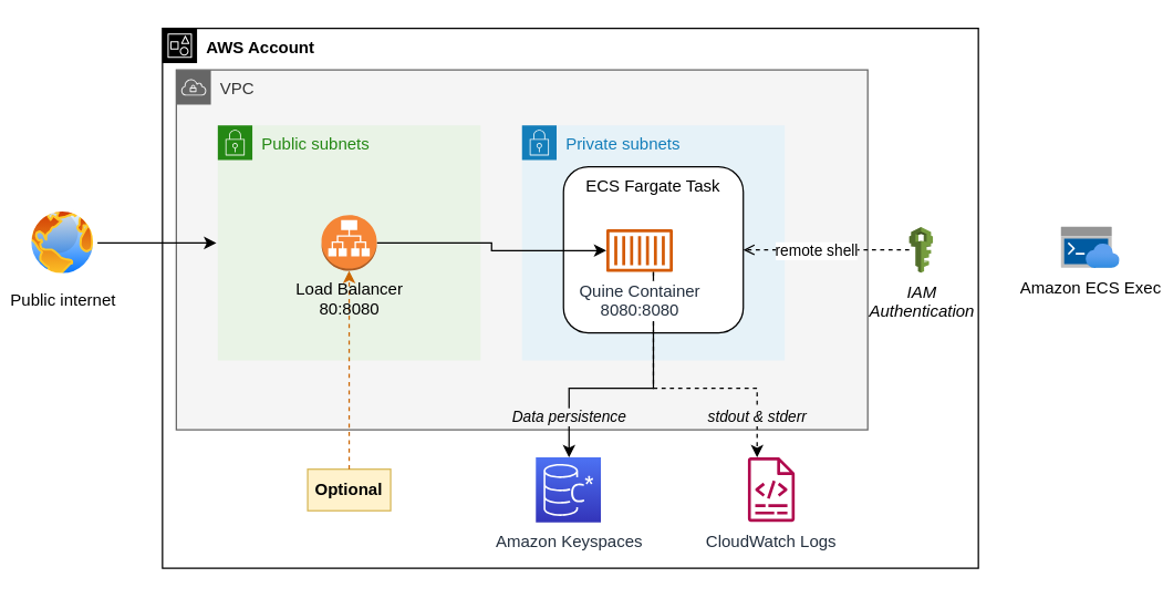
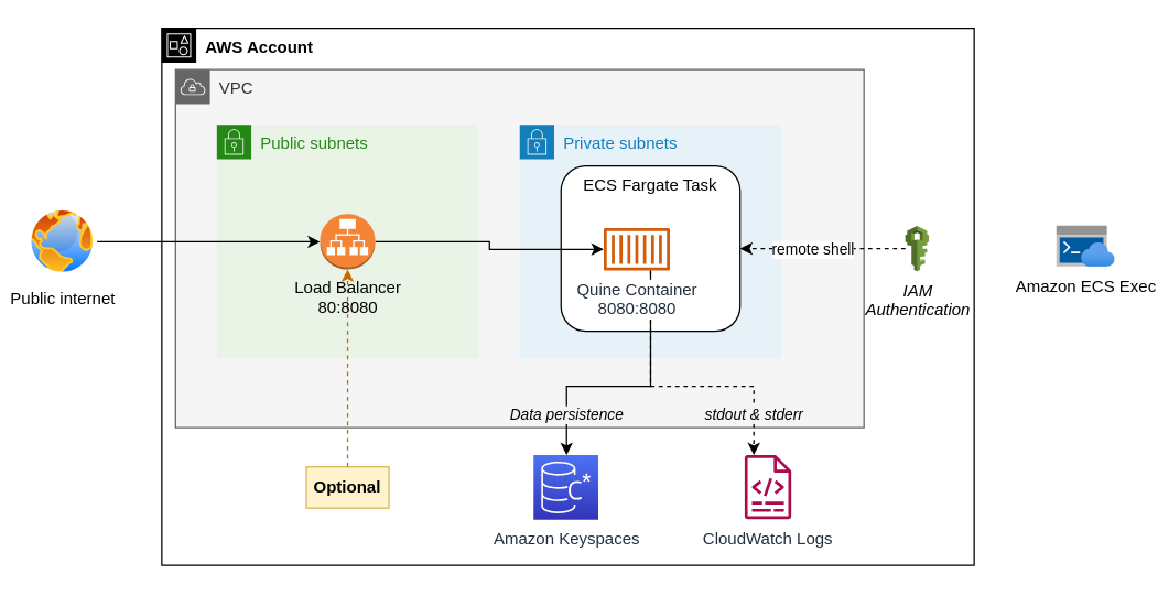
- <mxCell id="17" style="edgeStyle=orthogonalEdgeStyle;rounded=0;orthogonalLoop=1;jettySize=auto;html=1;" edge="1" parent="11" source="18" target="8"><mxGeometry relative="1" as="geometry" /></mxCell>
+ <mxCell id="17" style="edgeStyle=orthogonalEdgeStyle;rounded=0;orthogonalLoop=1;jettySize=auto;html=1;" edge="1" parent="11" source="18" target="20"><mxGeometry relative="1" as="geometry" /></mxCell>
- <mxCell id="21" value="" style="edgeStyle=orthogonalEdgeStyle;rounded=0;orthogonalLoop=1;jettySize=auto;html=1;dashed=1;entryX=1;entryY=0.5;entryDx=0;entryDy=0;endArrow=open;" edge="1" parent="11" source="5" target="12"><mxGeometry x="-0.465" y="-50" relative="1" as="geometry"><mxPoint x="447" y="160" as="targetPoint" /><Array as="points"><mxPoint x="627" y="180" /></Array><mxPoint x="50" y="50" as="offset" /></mxGeometry></mxCell>
+ <mxCell id="21" value="" style="edgeStyle=orthogonalEdgeStyle;rounded=0;orthogonalLoop=1;jettySize=auto;html=1;dashed=1;entryX=1;entryY=0.5;entryDx=0;entryDy=0;" edge="1" parent="11" source="5" target="12"><mxGeometry x="-0.465" y="-50" relative="1" as="geometry"><mxPoint x="447" y="160" as="targetPoint" /><Array as="points"><mxPoint x="627" y="180" /></Array><mxPoint x="50" y="50" as="offset" /></mxGeometry></mxCell>
